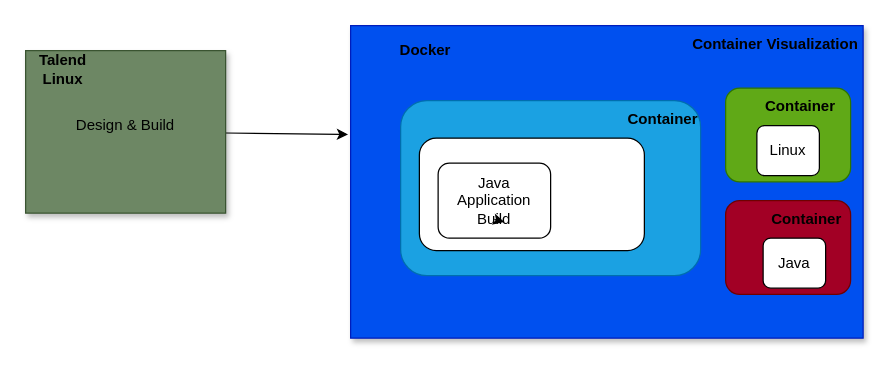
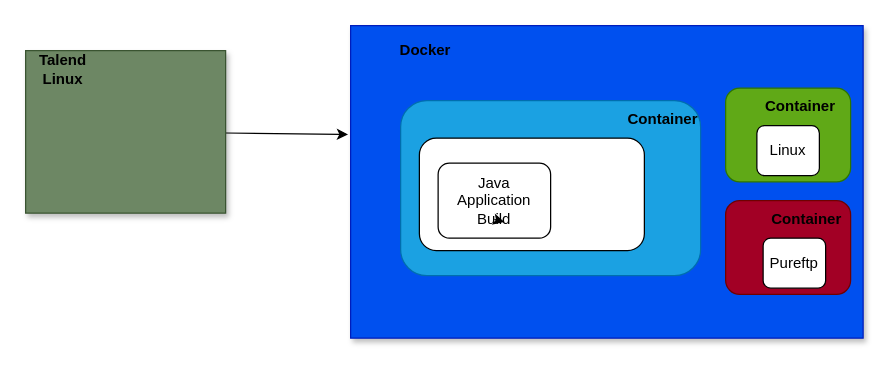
- <mxCell id="4" value="Container Visualization" style="text;html=1;strokeColor=none;fillColor=none;align=center;verticalAlign=middle;whiteSpace=wrap;rounded=0;fontStyle=1" parent="1" vertex="1"><mxGeometry x="550" y="20" width="140" height="30" as="geometry" /></mxCell>
- <mxCell id="19" value="Design &amp;amp; Build" style="text;html=1;strokeColor=none;fillColor=none;align=center;verticalAlign=middle;whiteSpace=wrap;rounded=0;" parent="1" vertex="1"><mxGeometry x="55" y="85" width="90" height="30" as="geometry" /></mxCell>
- <mxCell id="23" value="Java" style="text;html=1;strokeColor=none;fillColor=none;align=center;verticalAlign=middle;whiteSpace=wrap;rounded=0;" parent="1" vertex="1"><mxGeometry x="615" y="190" width="40" height="40" as="geometry" /></mxCell>
+ <mxCell id="23" value="Pureftp" style="text;html=1;strokeColor=none;fillColor=none;align=center;verticalAlign=middle;whiteSpace=wrap;rounded=0;" parent="1" vertex="1"><mxGeometry x="615" y="190" width="40" height="40" as="geometry" /></mxCell>
